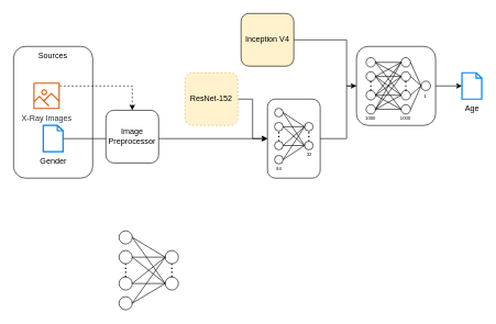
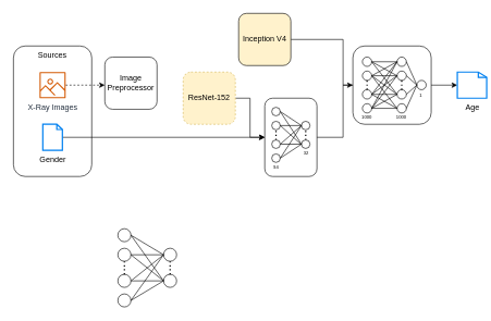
- <mxCell id="84" value="Age" style="html=1;verticalLabelPosition=bottom;align=center;labelBackgroundColor=#ffffff;verticalAlign=top;strokeWidth=2;strokeColor=#0080F0;shadow=0;dashed=0;shape=mxgraph.ios7.icons.document;fillColor=none;" parent="1" vertex="1"><mxGeometry x="700" y="110" width="30" height="40" as="geometry" /></mxCell>
+ <mxCell id="84" value="Age" style="html=1;verticalLabelPosition=bottom;align=center;labelBackgroundColor=#ffffff;verticalAlign=top;strokeWidth=2;strokeColor=#0080F0;shadow=0;dashed=0;shape=mxgraph.ios7.icons.document;fillColor=none;" parent="1" vertex="1"><mxGeometry x="700" y="110" width="45" height="40" as="geometry" /></mxCell>
- <mxCell id="4" value="X-Ray Images" style="sketch=0;outlineConnect=0;fontColor=#232F3E;gradientColor=none;fillColor=#D45B07;strokeColor=none;dashed=0;verticalLabelPosition=bottom;verticalAlign=top;align=center;html=1;fontSize=12;fontStyle=0;aspect=fixed;pointerEvents=1;shape=mxgraph.aws4.container_registry_image;" parent="1" vertex="1"><mxGeometry x="50" y="125" width="40" height="40" as="geometry" /></mxCell>
+ <mxCell id="4" value="X-Ray Images" style="sketch=0;outlineConnect=0;fontColor=#232F3E;gradientColor=none;fillColor=#D45B07;strokeColor=none;dashed=0;verticalLabelPosition=bottom;verticalAlign=top;align=center;html=1;fontSize=12;fontStyle=0;aspect=fixed;pointerEvents=1;shape=mxgraph.aws4.container_registry_image;" parent="1" vertex="1"><mxGeometry x="60" y="110" width="40" height="40" as="geometry" /></mxCell>
- <mxCell id="85" value="Image Preprocessor" style="rounded=1;whiteSpace=wrap;html=1;" vertex="1" parent="1"><mxGeometry x="160" y="167" width="80" height="80" as="geometry" /></mxCell>
+ <mxCell id="85" value="Image Preprocessor" style="rounded=1;whiteSpace=wrap;html=1;" vertex="1" parent="1"><mxGeometry x="160" y="87" width="80" height="80" as="geometry" /></mxCell>
